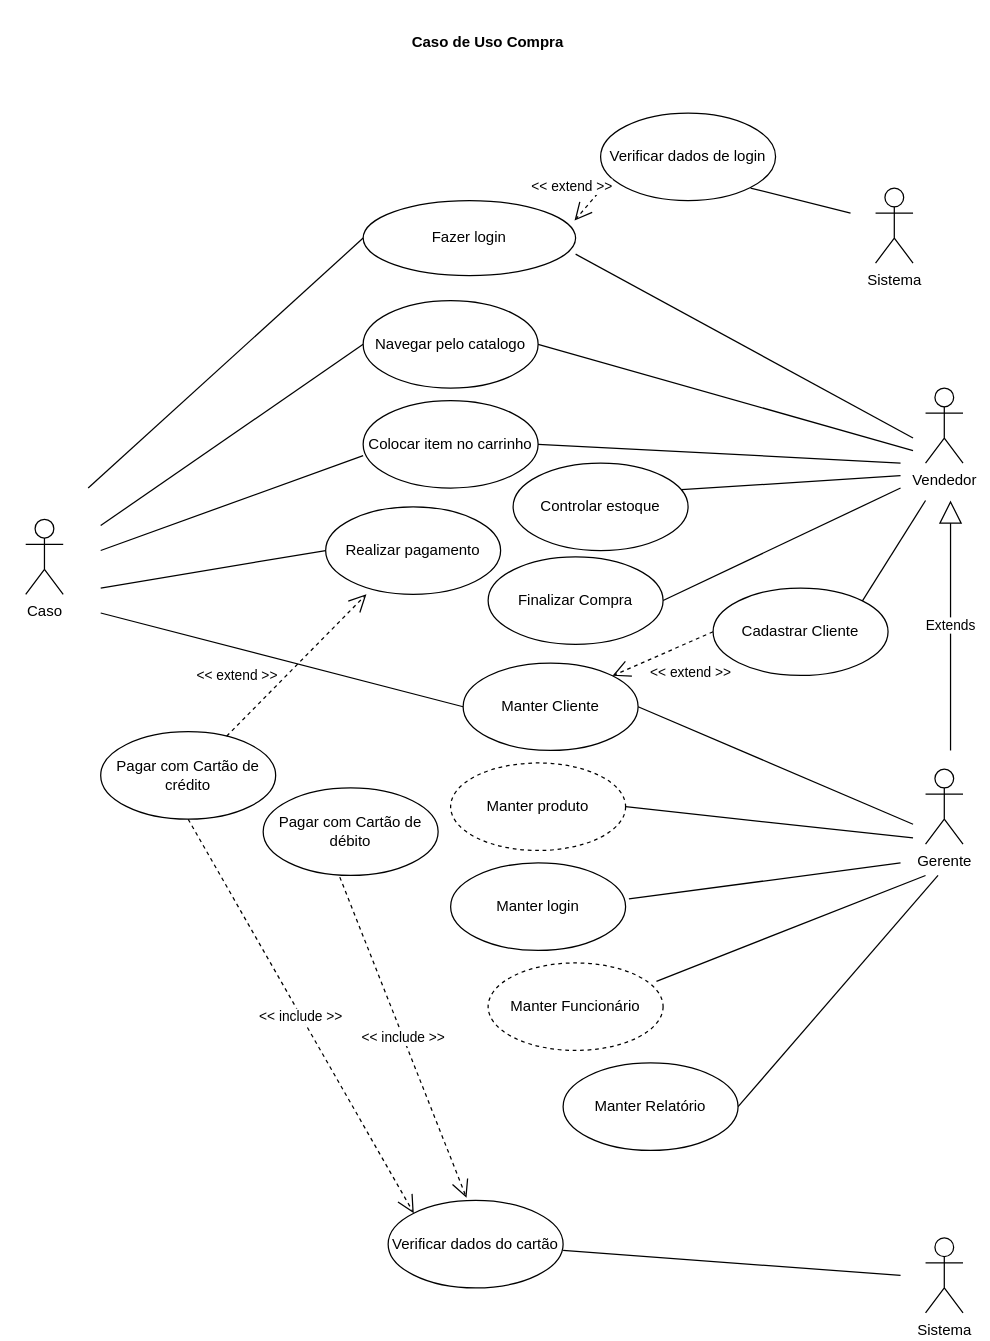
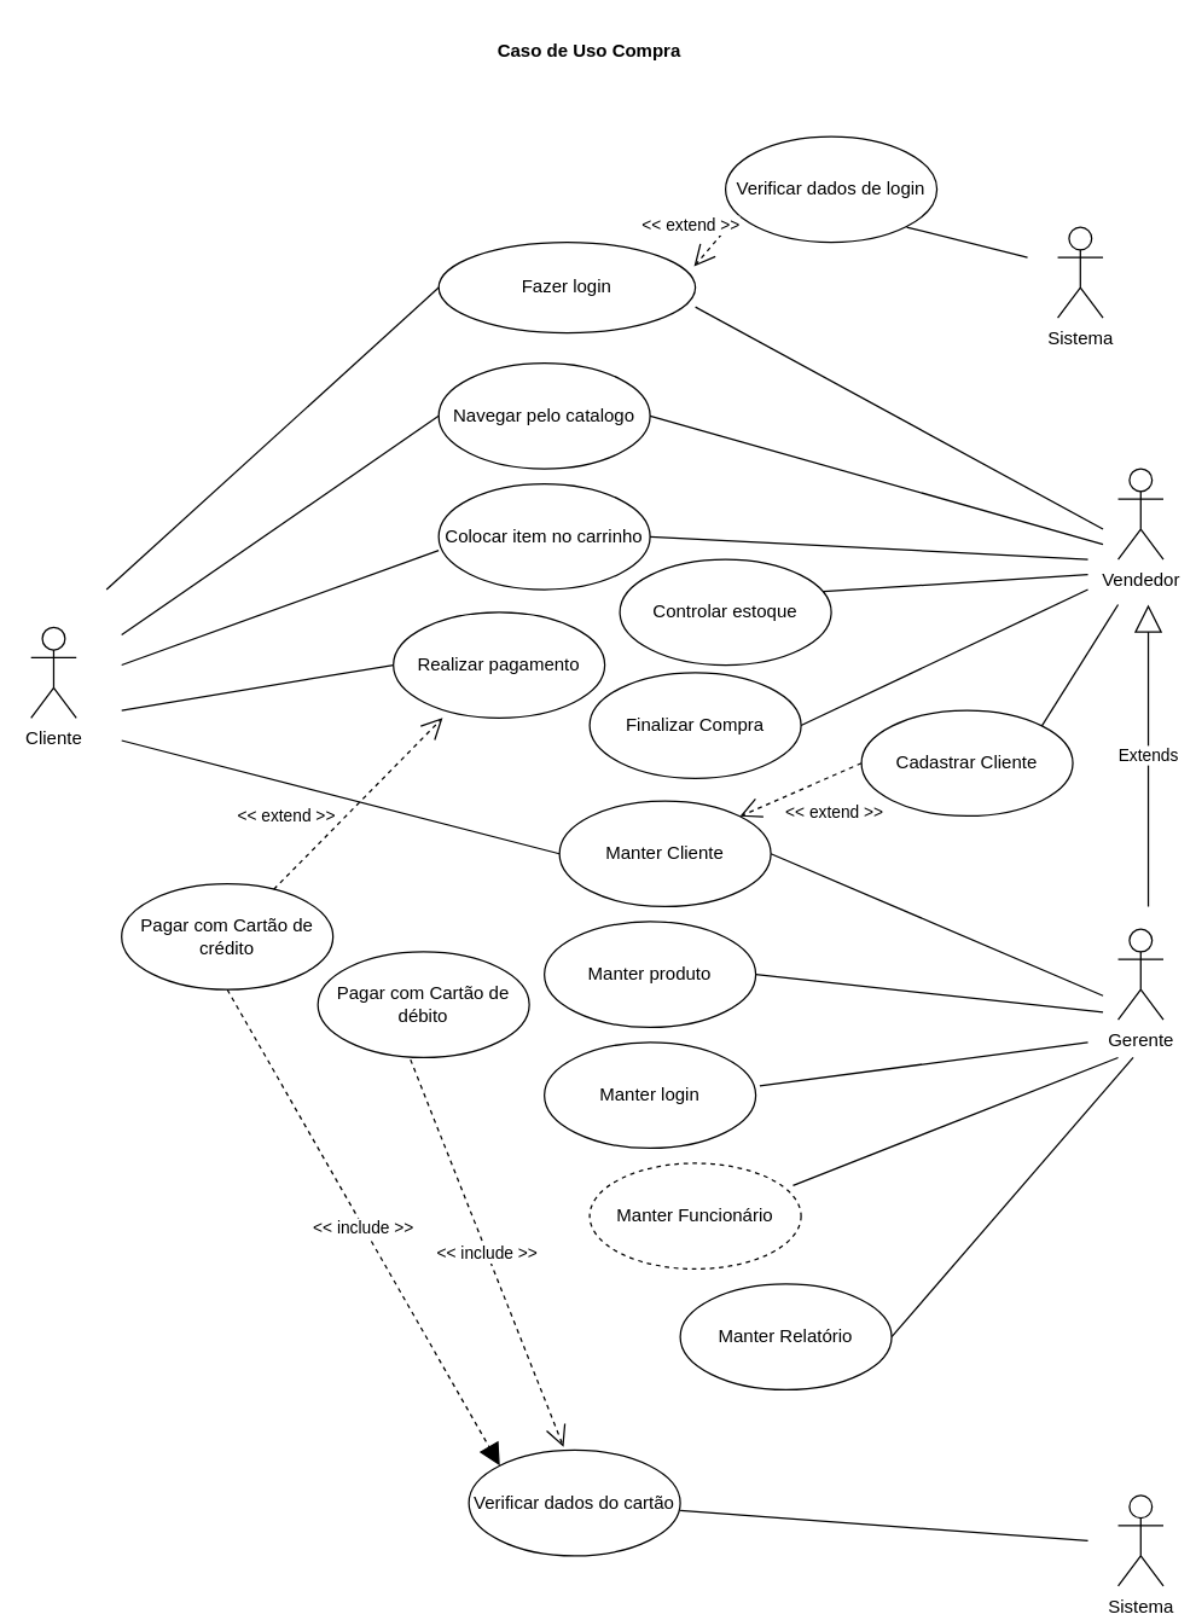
- <mxCell id="2" value="Caso" style="shape=umlActor;verticalLabelPosition=bottom;verticalAlign=top;html=1;outlineConnect=0;" parent="1" vertex="1"><mxGeometry x="20" y="415" width="30" height="60" as="geometry" /></mxCell>
+ <mxCell id="2" value="Cliente" style="shape=umlActor;verticalLabelPosition=bottom;verticalAlign=top;html=1;outlineConnect=0;" parent="1" vertex="1"><mxGeometry x="20" y="415" width="30" height="60" as="geometry" /></mxCell>
- <mxCell id="22" value="Manter produto" style="ellipse;whiteSpace=wrap;html=1;dashed=1;" parent="1" vertex="1"><mxGeometry x="360" y="610" width="140" height="70" as="geometry" /></mxCell>
+ <mxCell id="22" value="Manter produto" style="ellipse;whiteSpace=wrap;html=1;" parent="1" vertex="1"><mxGeometry x="360" y="610" width="140" height="70" as="geometry" /></mxCell>
- <mxCell id="35" value="&amp;lt;&amp;lt; include &amp;gt;&amp;gt;" style="endArrow=open;endSize=12;dashed=1;html=1;exitX=0.5;exitY=1;exitDx=0;exitDy=0;entryX=0;entryY=0;entryDx=0;entryDy=0;" parent="1" source="24" target="23" edge="1"><mxGeometry width="160" relative="1" as="geometry"><mxPoint x="100" y="610" as="sourcePoint" /><mxPoint x="470" y="770" as="targetPoint" /></mxGeometry></mxCell>
+ <mxCell id="35" value="&amp;lt;&amp;lt; include &amp;gt;&amp;gt;" style="endArrow=block;endSize=12;dashed=1;html=1;exitX=0.5;exitY=1;exitDx=0;exitDy=0;entryX=0;entryY=0;entryDx=0;entryDy=0;" parent="1" source="24" target="23" edge="1"><mxGeometry width="160" relative="1" as="geometry"><mxPoint x="100" y="610" as="sourcePoint" /><mxPoint x="470" y="770" as="targetPoint" /></mxGeometry></mxCell>
